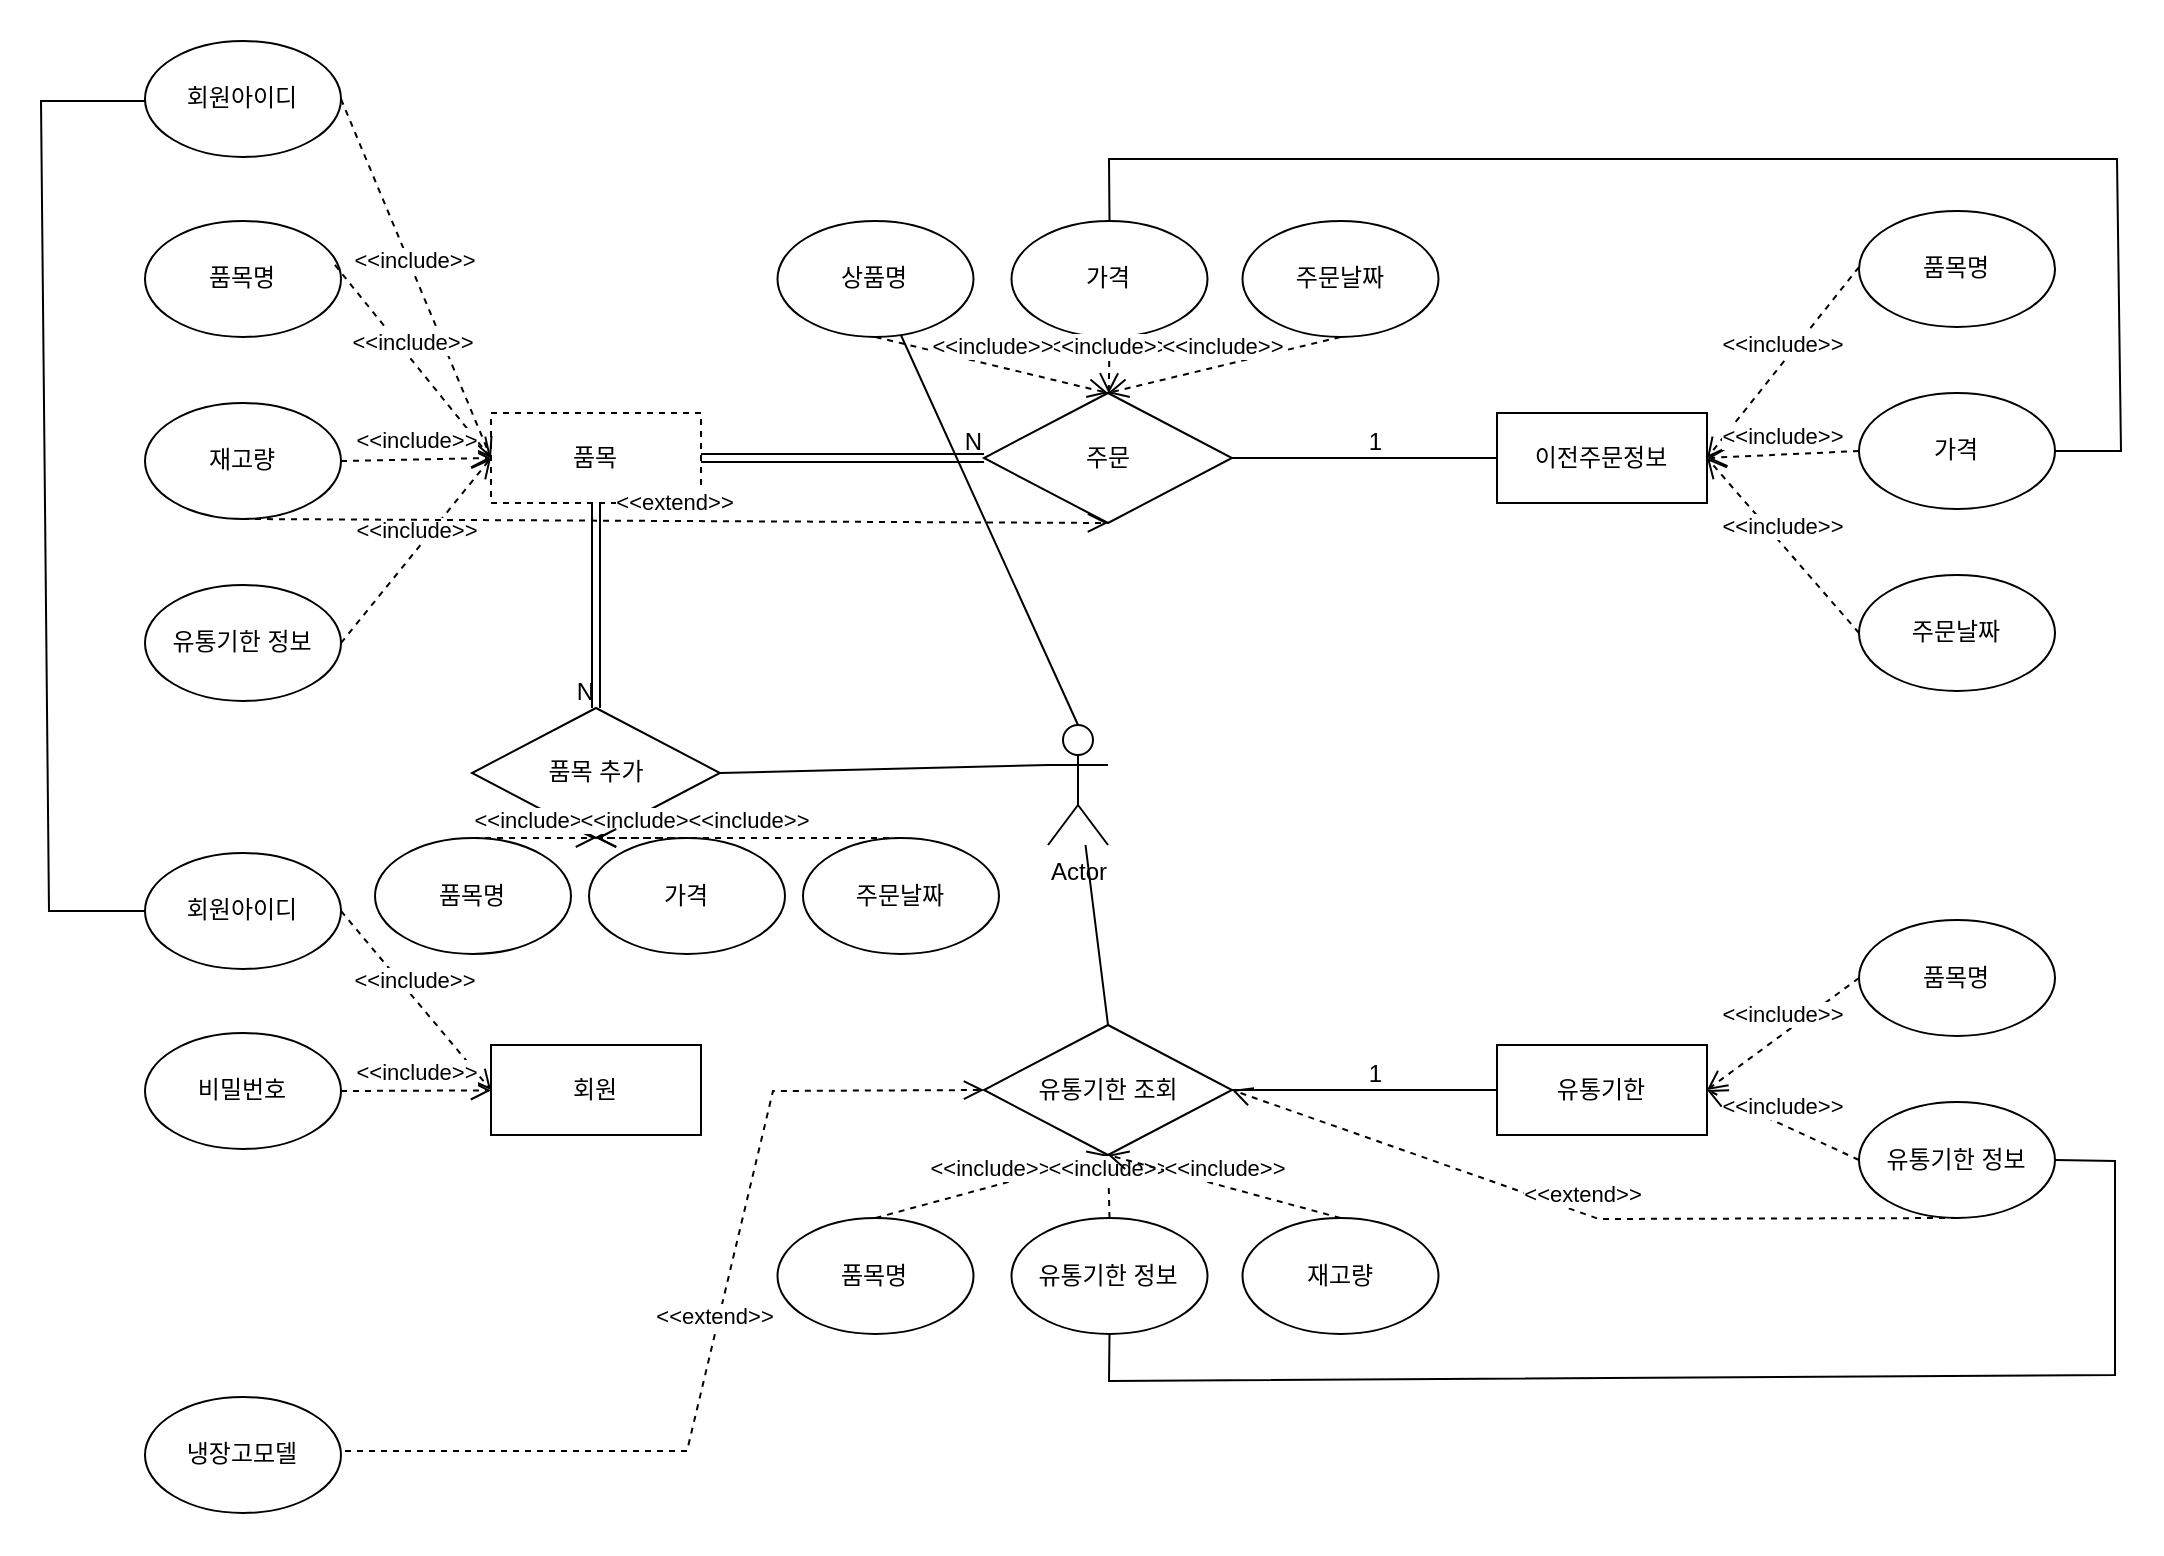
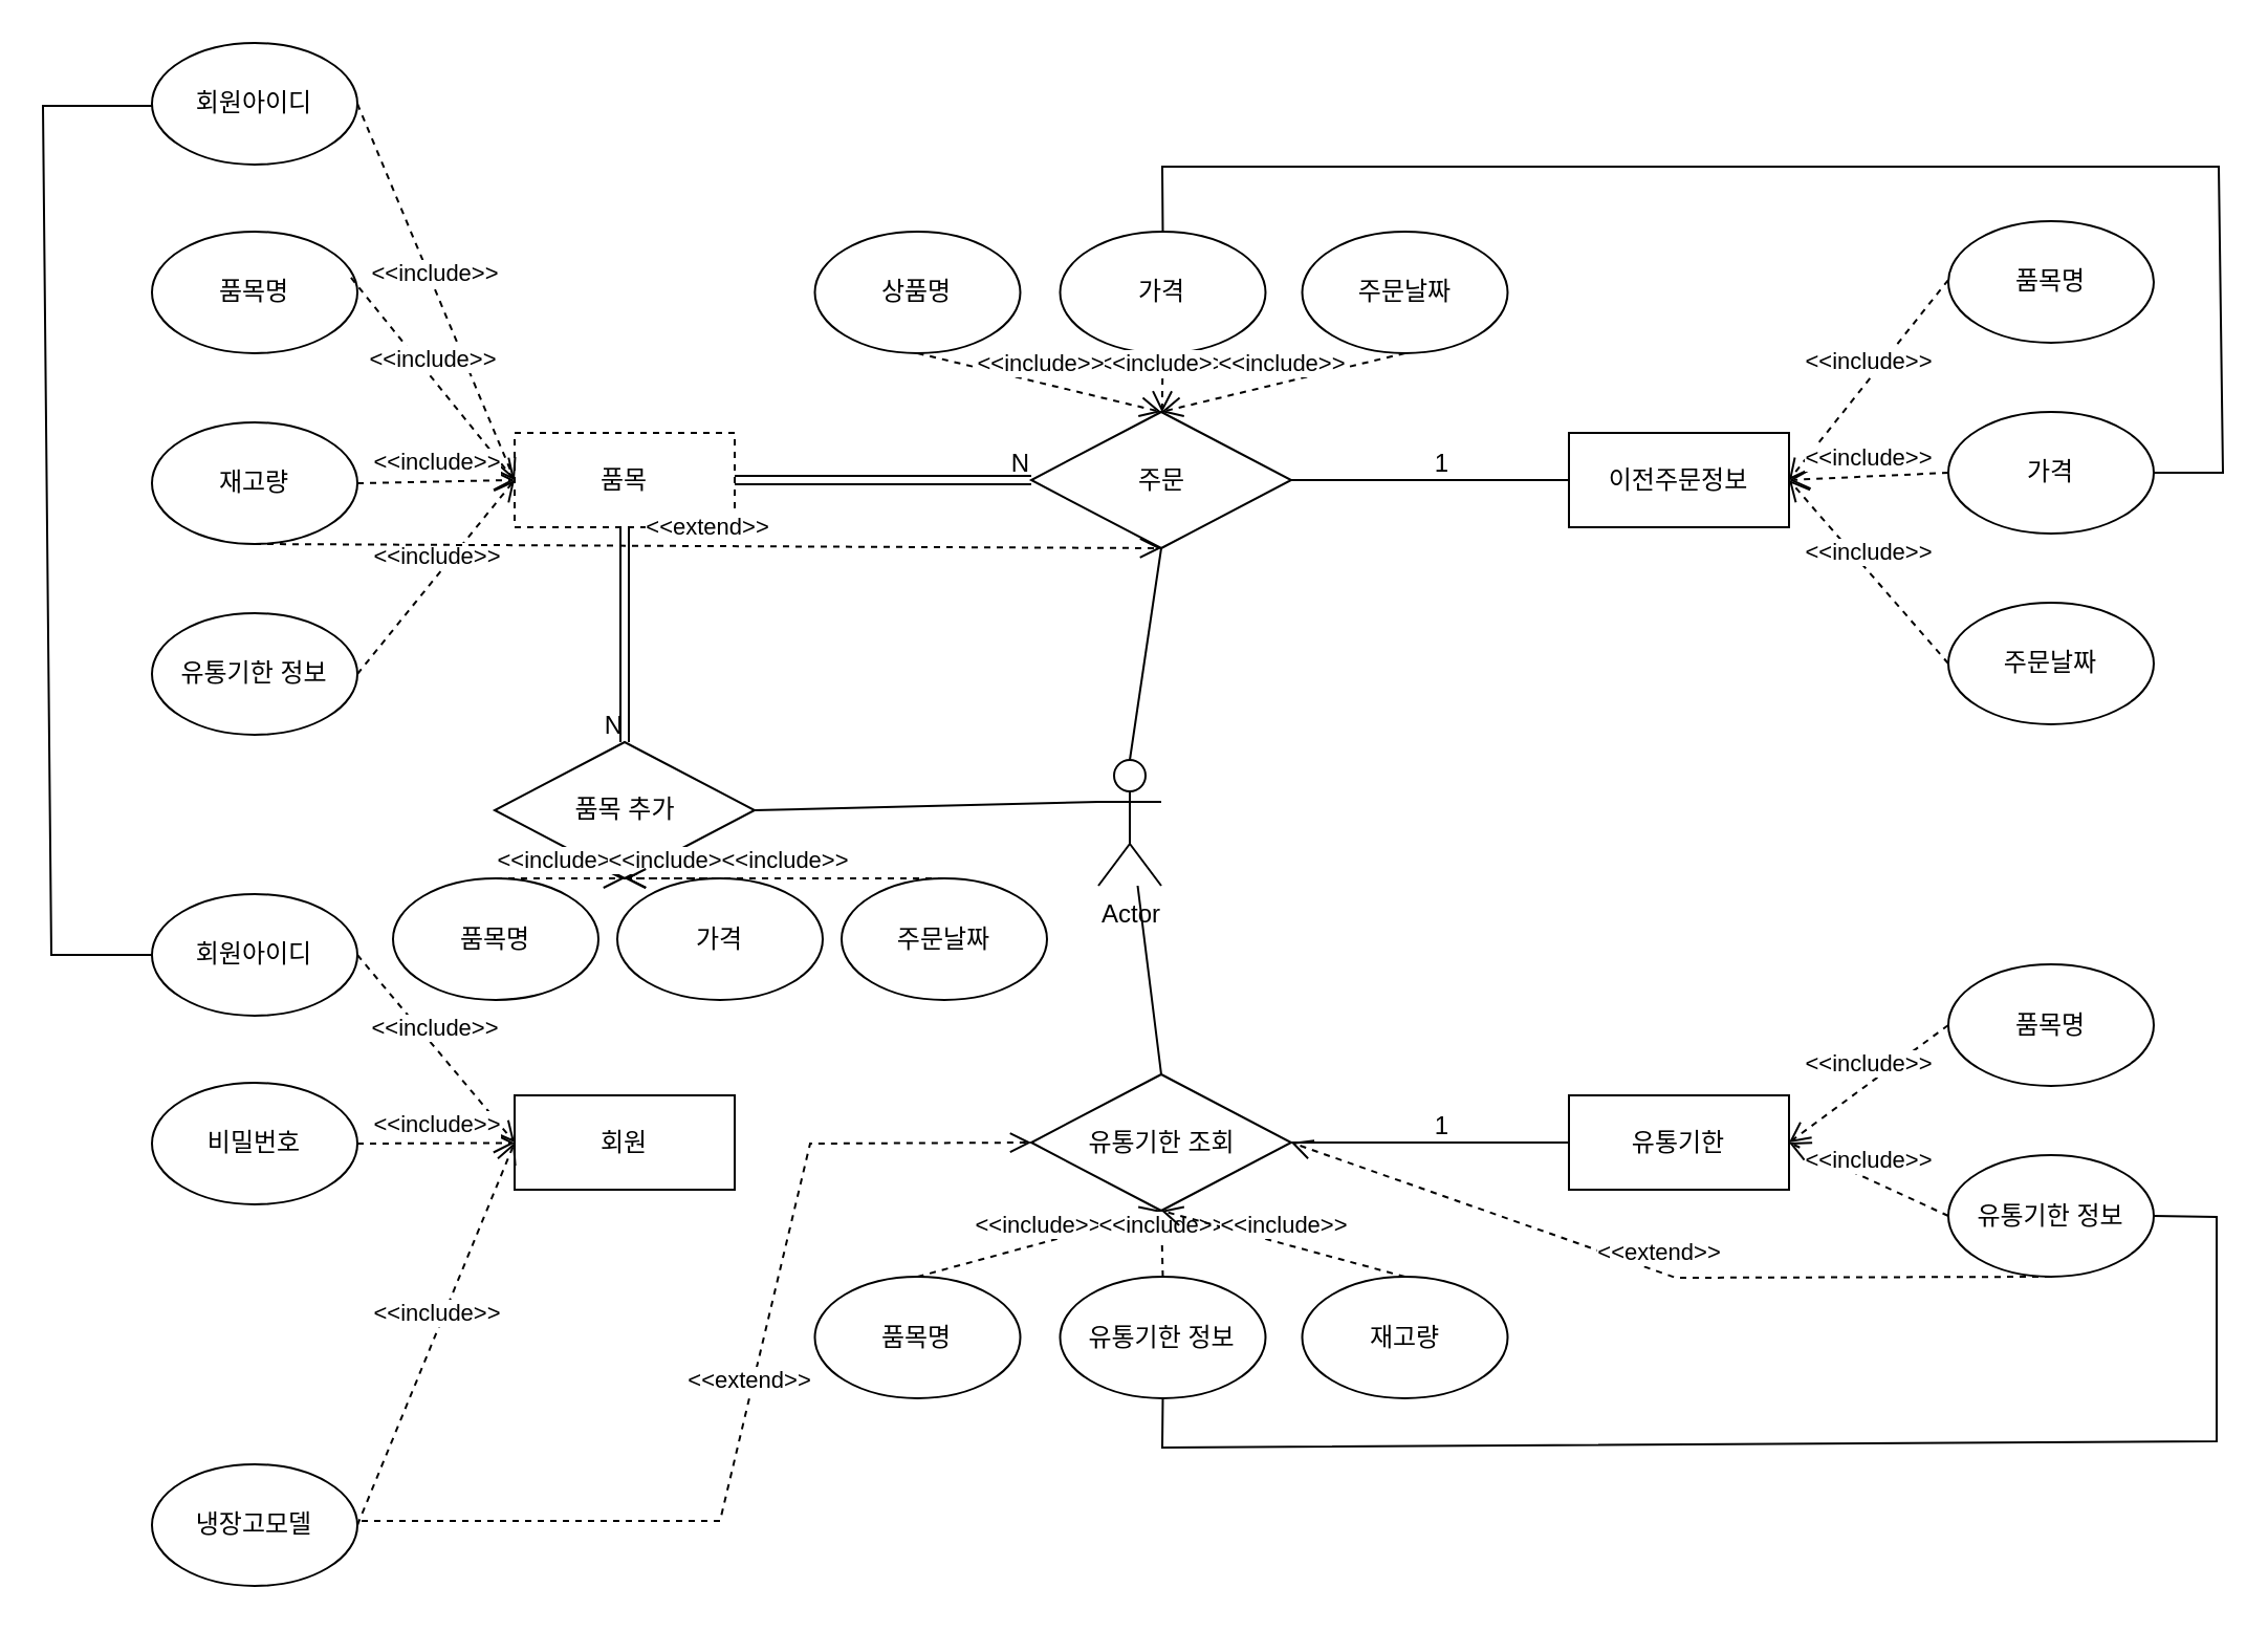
- <mxCell id="67" value="" style="endArrow=none;html=1;rounded=0;exitX=0.5;exitY=0;exitDx=0;exitDy=0;exitPerimeter=0;" edge="1" parent="1" source="2" target="38"><mxGeometry width="50" height="50" relative="1" as="geometry"><mxPoint x="370" y="396" as="sourcePoint" /><mxPoint x="555" y="392" as="targetPoint" /></mxGeometry></mxCell>
+ <mxCell id="67" value="" style="endArrow=none;html=1;rounded=0;entryX=0.5;entryY=1;entryDx=0;entryDy=0;exitX=0.5;exitY=0;exitDx=0;exitDy=0;exitPerimeter=0;" edge="1" parent="1" source="2" target="19"><mxGeometry width="50" height="50" relative="1" as="geometry"><mxPoint x="370" y="396" as="sourcePoint" /><mxPoint x="555" y="392" as="targetPoint" /></mxGeometry></mxCell>
+ <mxCell id="28" value="&amp;lt;&amp;lt;include&amp;gt;&amp;gt;" style="html=1;verticalAlign=bottom;endArrow=open;dashed=1;endSize=8;curved=0;rounded=0;exitX=1;exitY=0.5;exitDx=0;exitDy=0;entryX=0;entryY=0.5;entryDx=0;entryDy=0;" edge="1" parent="1" source="15" target="5"><mxGeometry relative="1" as="geometry"><mxPoint x="180" y="646" as="sourcePoint" /><mxPoint x="255" y="555" as="targetPoint" /></mxGeometry></mxCell>
